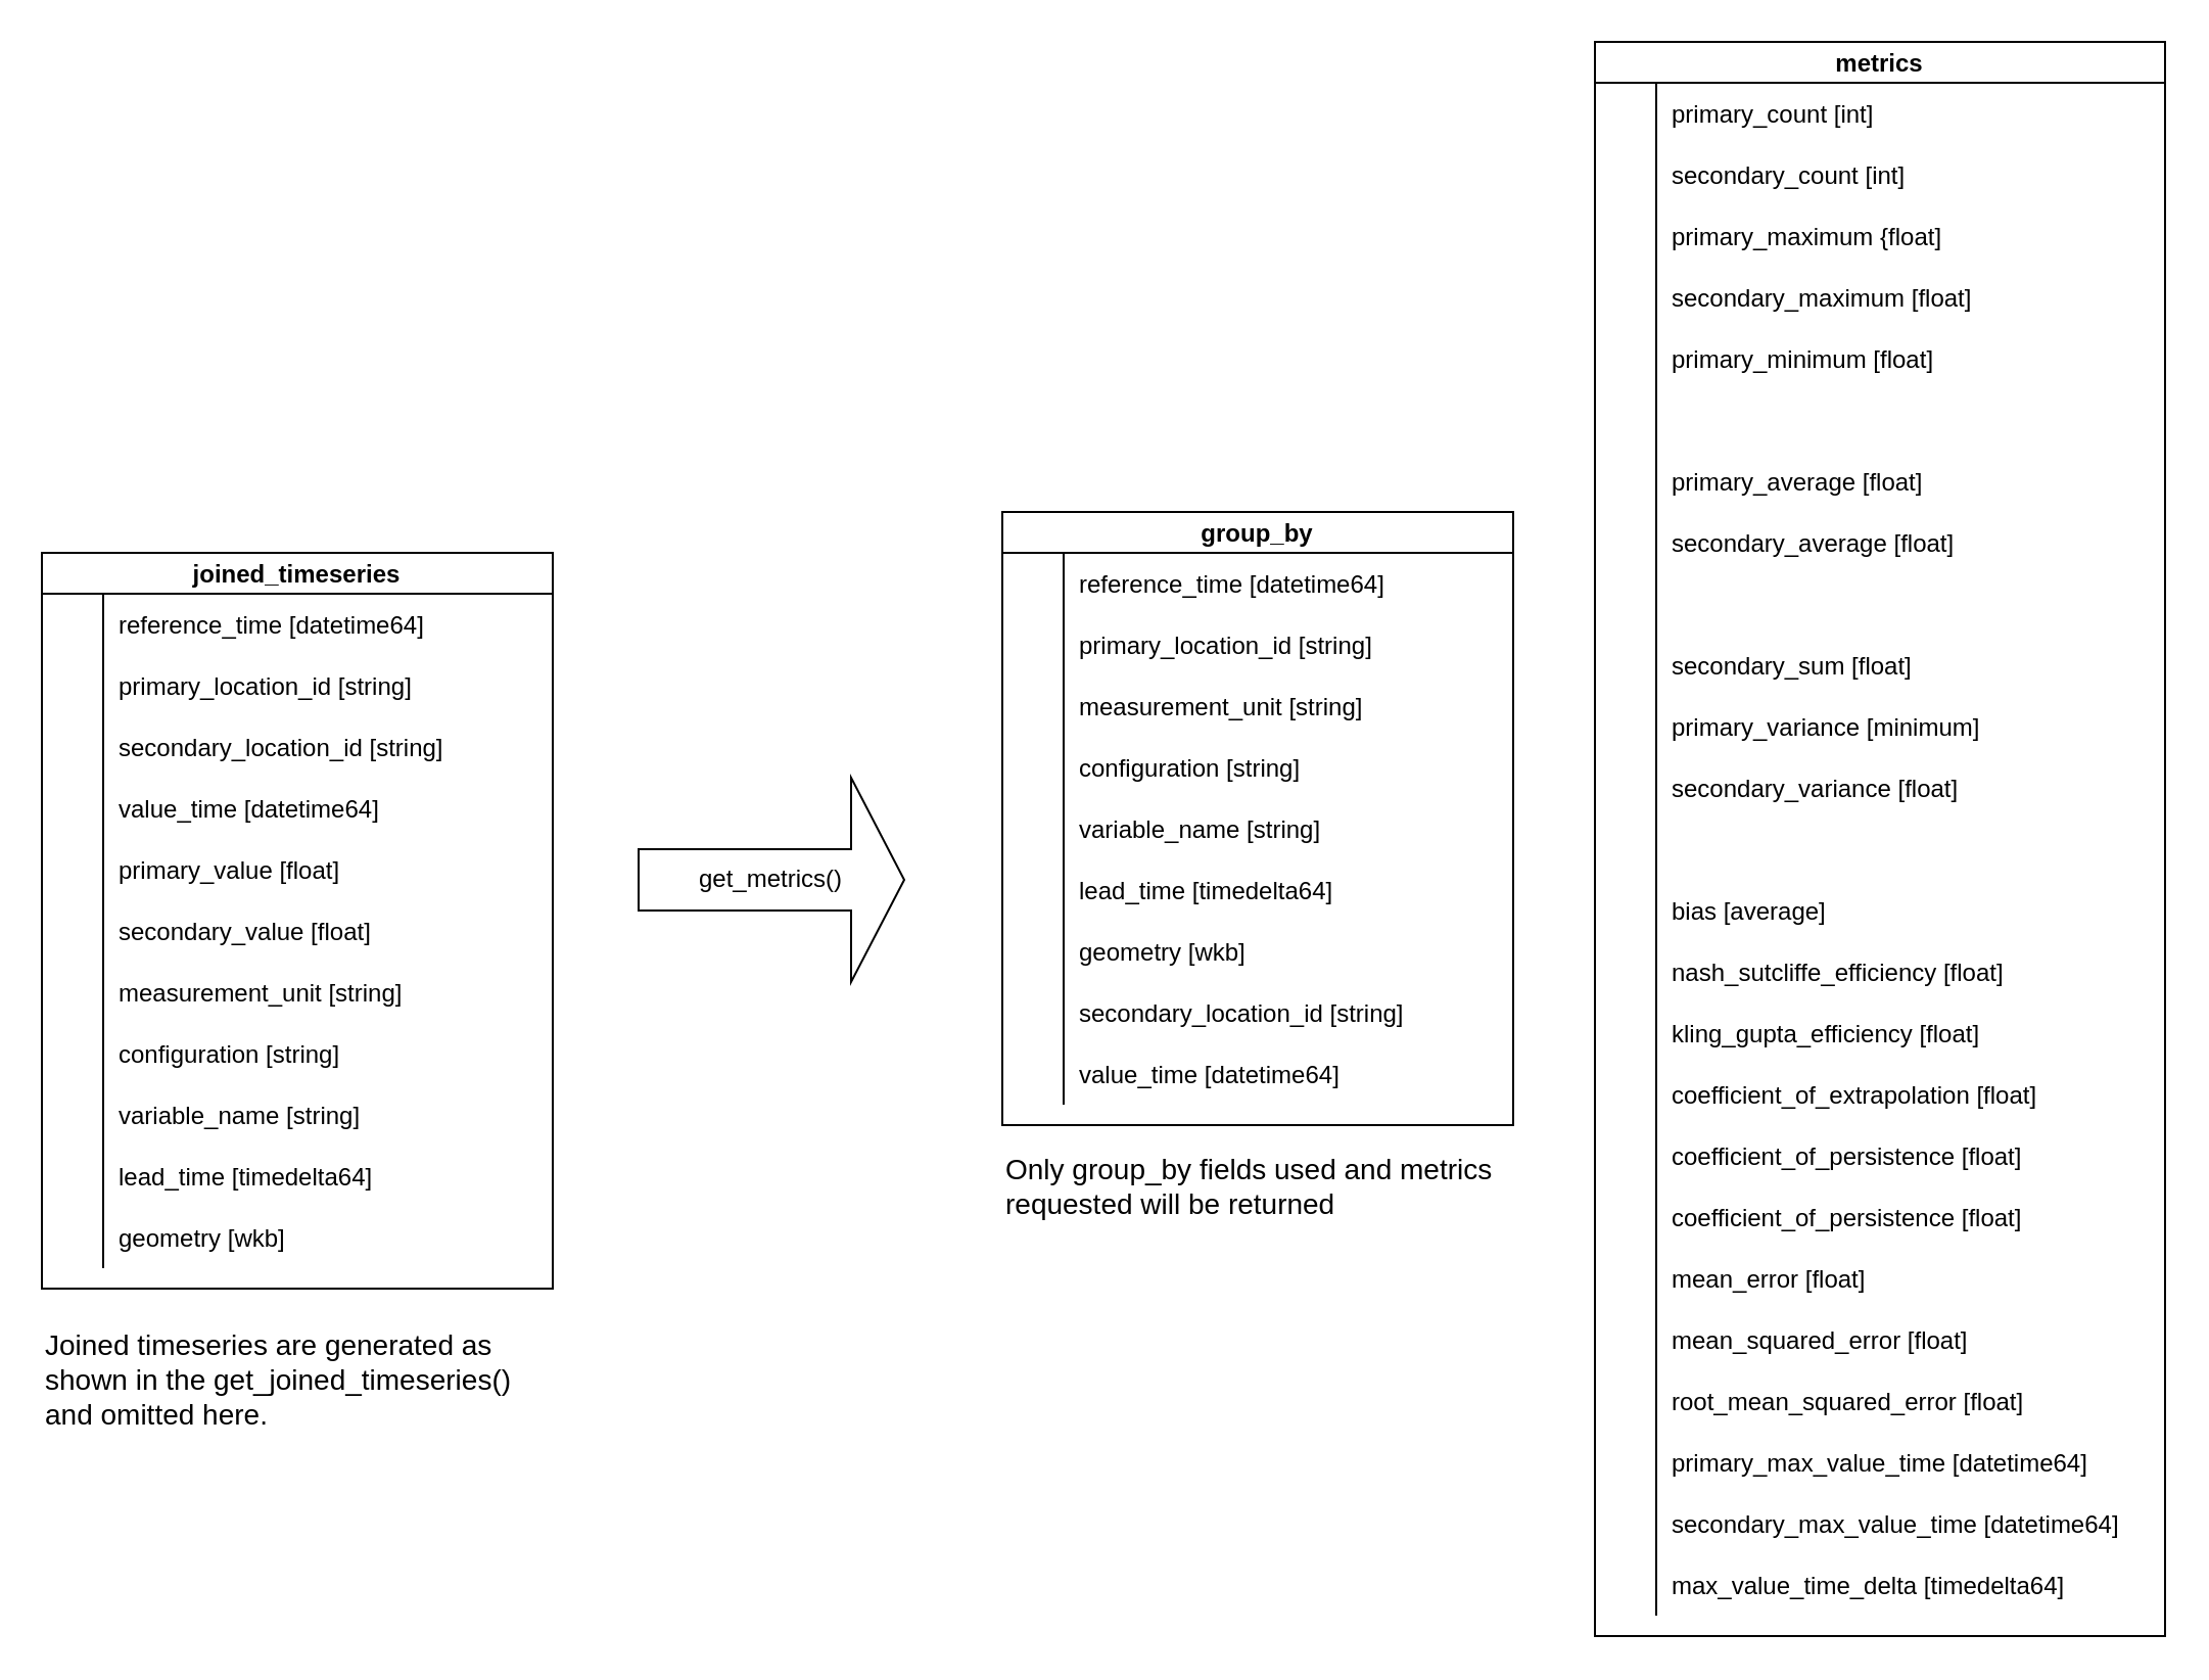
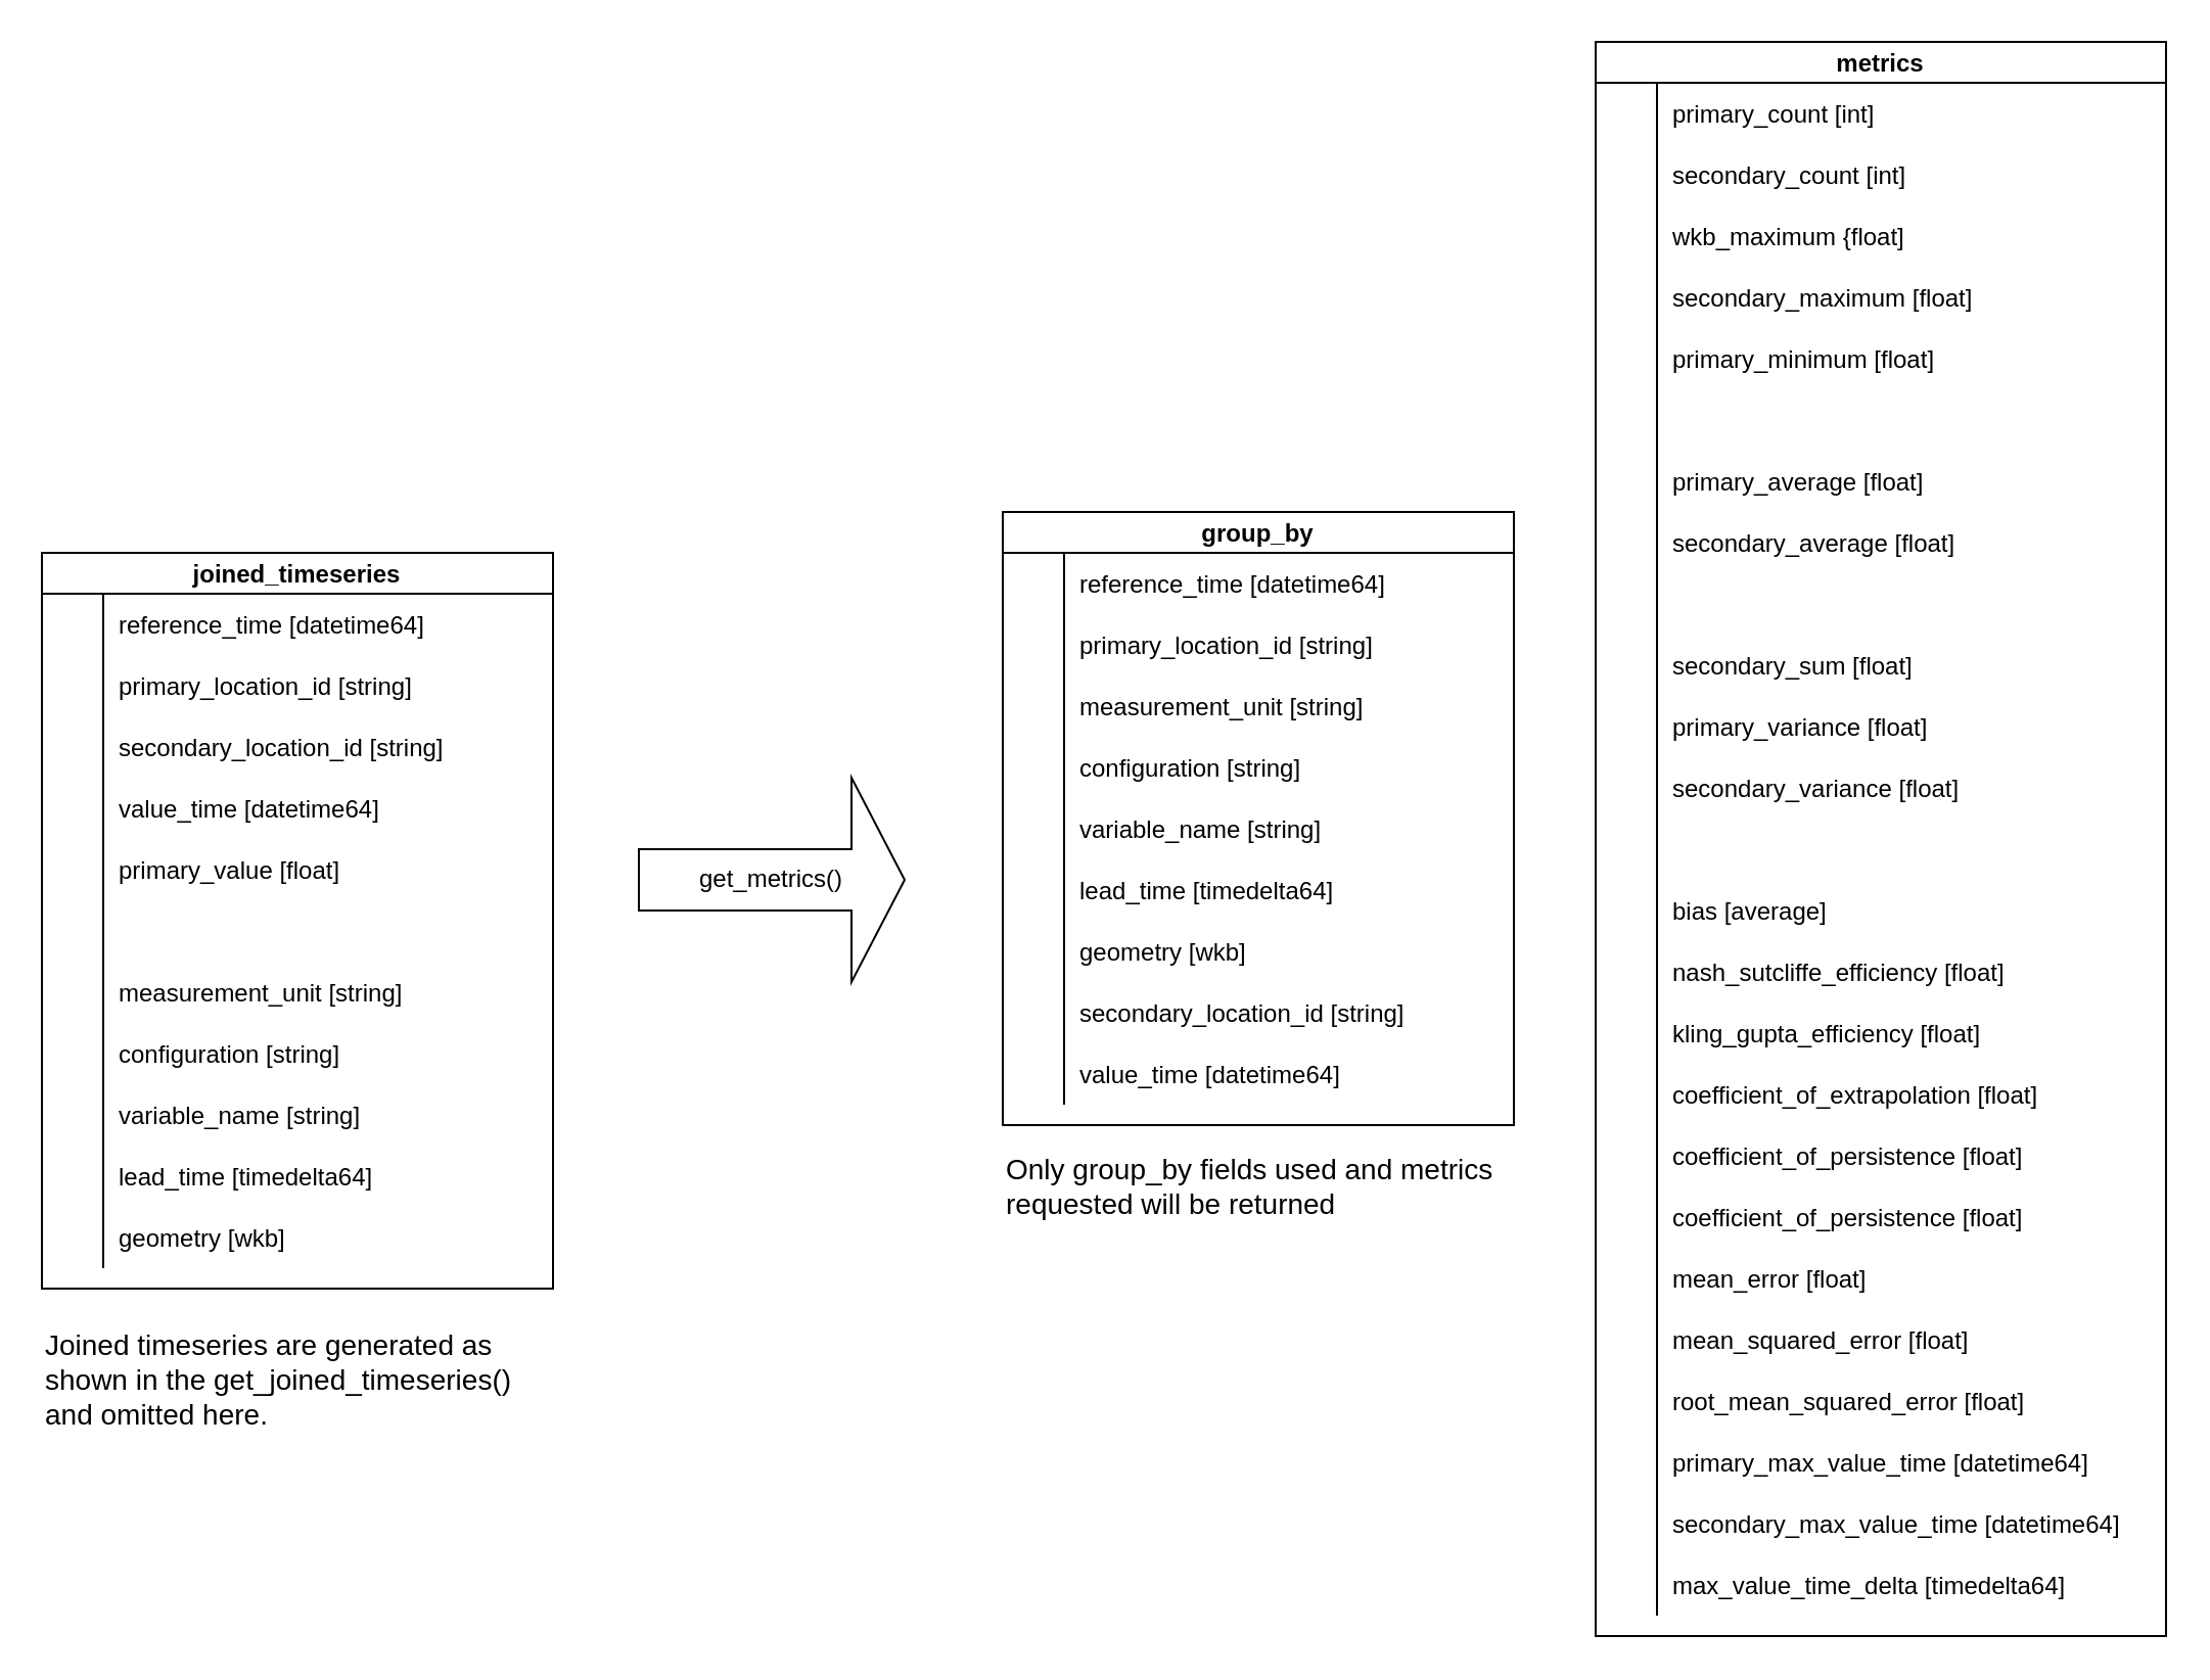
- <mxCell id="11" value="primary_maximum {float]" style="shape=partialRectangle;overflow=hidden;connectable=0;fillColor=none;top=0;left=0;bottom=0;right=0;align=left;spacingLeft=6;" parent="9" vertex="1"><mxGeometry x="30" width="249" height="30" as="geometry"><mxRectangle width="249" height="30" as="alternateBounds" /></mxGeometry></mxCell>
+ <mxCell id="11" value="wkb_maximum {float]" style="shape=partialRectangle;overflow=hidden;connectable=0;fillColor=none;top=0;left=0;bottom=0;right=0;align=left;spacingLeft=6;" parent="9" vertex="1"><mxGeometry x="30" width="249" height="30" as="geometry"><mxRectangle width="249" height="30" as="alternateBounds" /></mxGeometry></mxCell>
- <mxCell id="33" value="primary_variance [minimum]" style="shape=partialRectangle;overflow=hidden;connectable=0;fillColor=none;top=0;left=0;bottom=0;right=0;align=left;spacingLeft=6;" parent="31" vertex="1"><mxGeometry x="30" width="249" height="30" as="geometry"><mxRectangle width="249" height="30" as="alternateBounds" /></mxGeometry></mxCell>
+ <mxCell id="33" value="primary_variance [float]" style="shape=partialRectangle;overflow=hidden;connectable=0;fillColor=none;top=0;left=0;bottom=0;right=0;align=left;spacingLeft=6;" parent="31" vertex="1"><mxGeometry x="30" width="249" height="30" as="geometry"><mxRectangle width="249" height="30" as="alternateBounds" /></mxGeometry></mxCell>
- <mxCell id="94" value="secondary_value [float]" style="shape=partialRectangle;overflow=hidden;connectable=0;fillColor=none;top=0;left=0;bottom=0;right=0;align=left;spacingLeft=6;" parent="92" vertex="1"><mxGeometry x="30" width="220" height="30" as="geometry"><mxRectangle width="220" height="30" as="alternateBounds" /></mxGeometry></mxCell>
